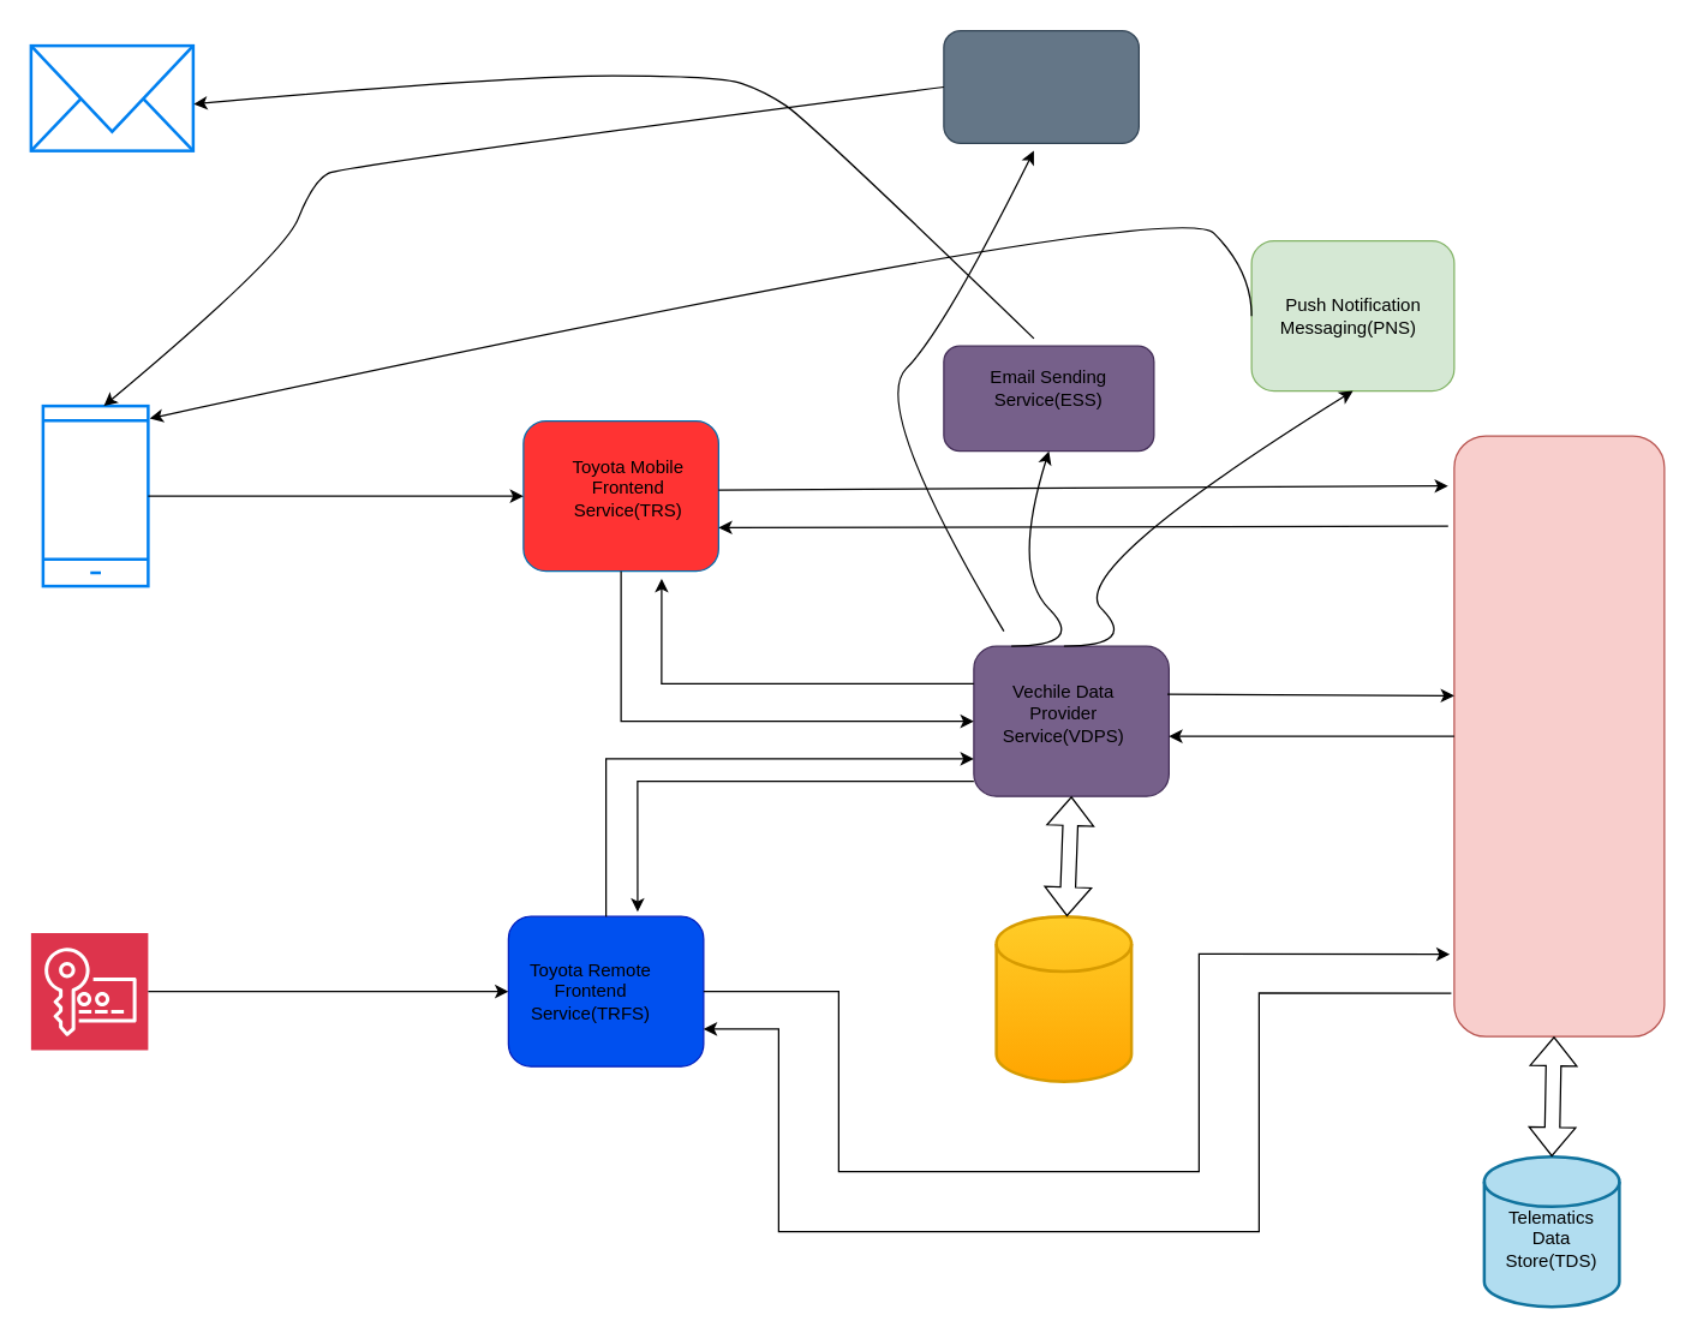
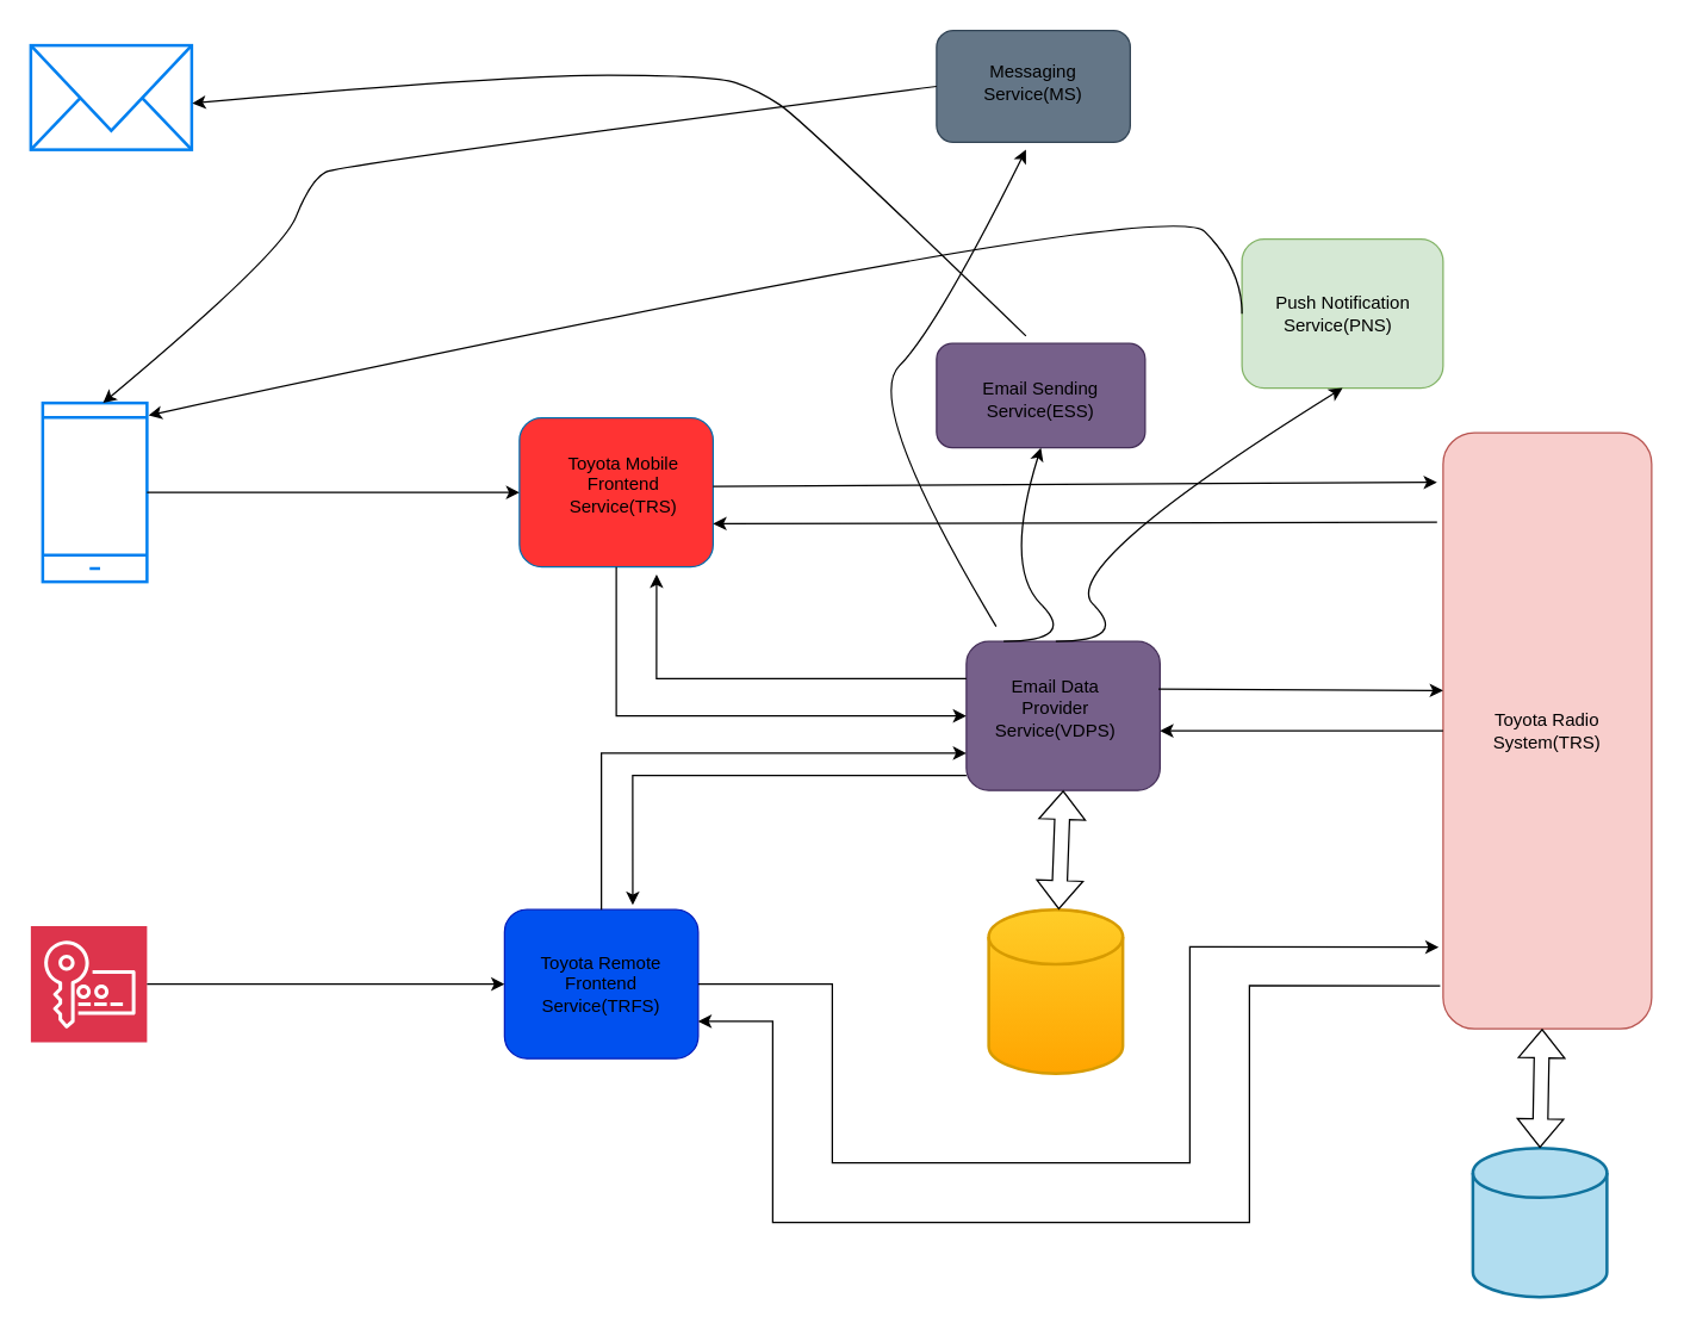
+ <mxCell id="39" value="Messaging&lt;br&gt;Service(MS)" style="text;html=1;strokeColor=none;fillColor=none;align=center;verticalAlign=middle;whiteSpace=wrap;rounded=0;" vertex="1" parent="1"><mxGeometry x="663" y="40" width="60" height="30" as="geometry" /></mxCell>
- <mxCell id="26" value="Push Notification Messaging(PNS) &amp;nbsp;" style="text;html=1;strokeColor=none;fillColor=none;align=center;verticalAlign=middle;whiteSpace=wrap;rounded=0;" vertex="1" parent="1"><mxGeometry x="845.5" y="175" width="110" height="70" as="geometry" /></mxCell>
+ <mxCell id="26" value="Push Notification Service(PNS) &amp;nbsp;" style="text;html=1;strokeColor=none;fillColor=none;align=center;verticalAlign=middle;whiteSpace=wrap;rounded=0;" vertex="1" parent="1"><mxGeometry x="845.5" y="175" width="110" height="70" as="geometry" /></mxCell>
- <mxCell id="30" value="Email Sending Service(ESS)" style="text;html=1;strokeColor=none;fillColor=none;align=center;verticalAlign=middle;whiteSpace=wrap;rounded=0;" vertex="1" parent="1"><mxGeometry x="638" y="235" width="120" height="45" as="geometry" /></mxCell>
+ <mxCell id="30" value="Email Sending Service(ESS)" style="text;html=1;strokeColor=none;fillColor=none;align=center;verticalAlign=middle;whiteSpace=wrap;rounded=0;" vertex="1" parent="1"><mxGeometry x="638" y="245" width="120" height="45" as="geometry" /></mxCell>
- <mxCell id="10" value="Vechile Data Provider Service(VDPS)" style="text;html=1;strokeColor=none;fillColor=none;align=center;verticalAlign=middle;whiteSpace=wrap;rounded=0;" vertex="1" parent="1"><mxGeometry x="658" y="460" width="100" height="30" as="geometry" /></mxCell>
+ <mxCell id="10" value="Email Data Provider Service(VDPS)" style="text;html=1;strokeColor=none;fillColor=none;align=center;verticalAlign=middle;whiteSpace=wrap;rounded=0;" vertex="1" parent="1"><mxGeometry x="658" y="460" width="100" height="30" as="geometry" /></mxCell>
+ <mxCell id="6" value="Toyota Radio System(TRS)" style="text;html=1;strokeColor=none;fillColor=none;align=center;verticalAlign=middle;whiteSpace=wrap;rounded=0;" vertex="1" parent="1"><mxGeometry x="998" y="380" width="80" height="220" as="geometry" /></mxCell>
- <mxCell id="12" value="Toyota Remote Frontend Service(TRFS)" style="text;html=1;strokeColor=none;fillColor=none;align=center;verticalAlign=middle;whiteSpace=wrap;rounded=0;" vertex="1" parent="1"><mxGeometry x="343" y="645" width="100" height="30" as="geometry" /></mxCell>
+ <mxCell id="12" value="Toyota Remote Frontend Service(TRFS)" style="text;html=1;strokeColor=none;fillColor=none;align=center;verticalAlign=middle;whiteSpace=wrap;rounded=0;" vertex="1" parent="1"><mxGeometry x="353" y="645" width="100" height="30" as="geometry" /></mxCell>
- <mxCell id="9" value="Telematics Data Store(TDS)" style="text;html=1;strokeColor=none;fillColor=none;align=center;verticalAlign=middle;whiteSpace=wrap;rounded=0;" vertex="1" parent="1"><mxGeometry x="993" y="810" width="80" height="30" as="geometry" /></mxCell>
